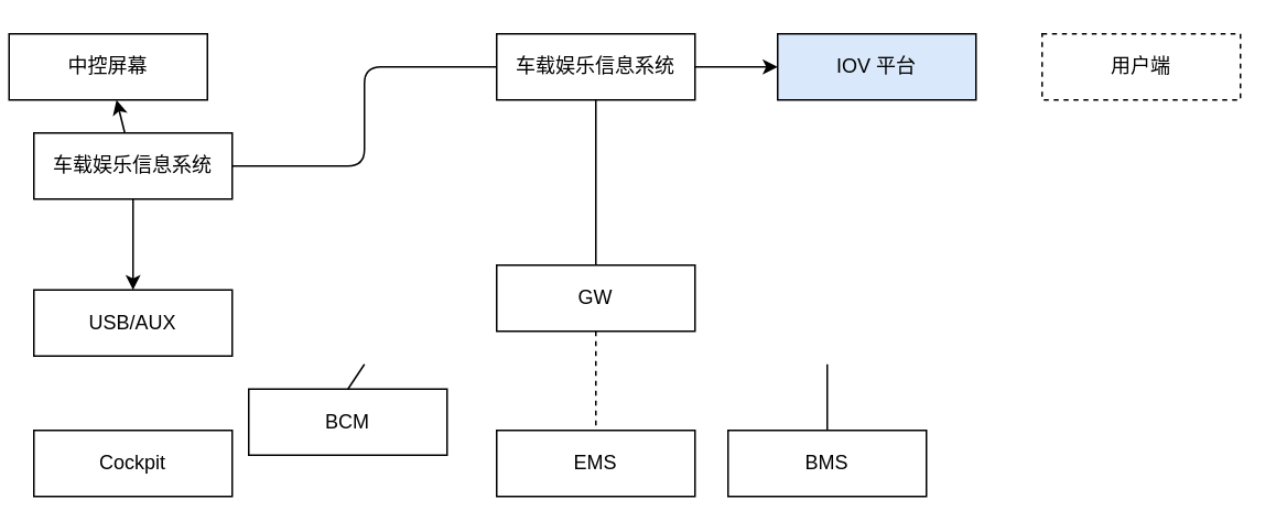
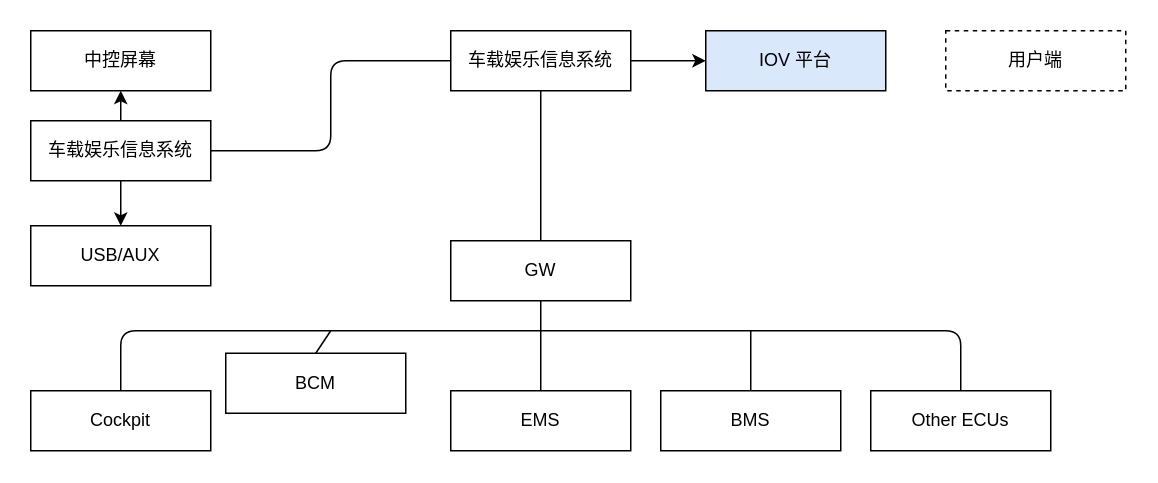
- <mxCell id="12" value="中控屏幕" style="rounded=0;whiteSpace=wrap;html=1;" vertex="1" parent="1"><mxGeometry x="5" y="20" width="120" height="40" as="geometry" /></mxCell>
+ <mxCell id="12" value="中控屏幕" style="rounded=0;whiteSpace=wrap;html=1;" vertex="1" parent="1"><mxGeometry y="20" width="120" height="40" as="geometry" x="20" /></mxCell>
- <mxCell id="11" value="USB/AUX" style="rounded=0;whiteSpace=wrap;html=1;" vertex="1" parent="1"><mxGeometry x="20" y="175" width="120" height="40" as="geometry" /></mxCell>
+ <mxCell id="11" value="USB/AUX" style="rounded=0;whiteSpace=wrap;html=1;" vertex="1" parent="1"><mxGeometry y="150" width="120" height="40" as="geometry" x="20" /></mxCell>
+ <mxCell id="16" style="edgeStyle=none;html=1;exitX=0.5;exitY=0;exitDx=0;exitDy=0;entryX=0.5;entryY=0;entryDx=0;entryDy=0;endArrow=none;endFill=0;" edge="1" parent="1" source="17" target="20"><mxGeometry relative="1" as="geometry"><Array as="points"><mxPoint x="80" y="220" /><mxPoint x="640" y="220" /></Array></mxGeometry></mxCell>
- <mxCell id="3" style="edgeStyle=none;html=1;exitX=0.5;exitY=1;exitDx=0;exitDy=0;entryX=0.5;entryY=0;entryDx=0;entryDy=0;endArrow=none;endFill=0;dashed=1;" edge="1" parent="1" source="4" target="13"><mxGeometry relative="1" as="geometry" /></mxCell>
+ <mxCell id="3" style="edgeStyle=none;html=1;exitX=0.5;exitY=1;exitDx=0;exitDy=0;entryX=0.5;entryY=0;entryDx=0;entryDy=0;endArrow=none;endFill=0;" edge="1" parent="1" source="4" target="13"><mxGeometry relative="1" as="geometry" /></mxCell>
+ <mxCell id="20" value="Other ECUs" style="rounded=0;whiteSpace=wrap;html=1;" vertex="1" parent="1"><mxGeometry x="580" y="260" width="120" height="40" as="geometry" /></mxCell>
